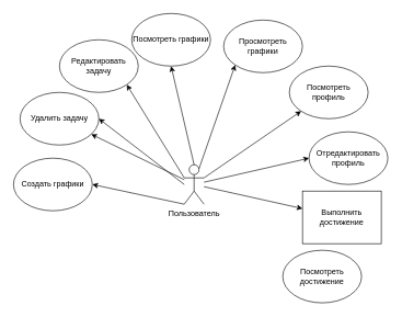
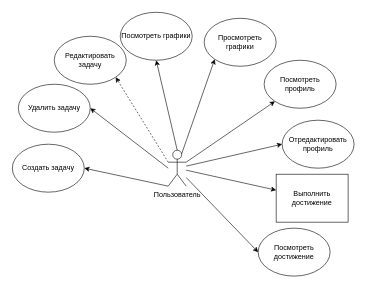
- <mxCell id="14" value="" style="endArrow=classic;html=1;rounded=0;exitX=0;exitY=0.333;exitDx=0;exitDy=0;exitPerimeter=0;entryX=1;entryY=1;entryDx=0;entryDy=0;" edge="1" parent="1" source="2" target="11"><mxGeometry width="50" height="50" relative="1" as="geometry"><mxPoint x="340" y="310" as="sourcePoint" /><mxPoint x="390" y="260" as="targetPoint" /></mxGeometry></mxCell>
+ <mxCell id="14" value="" style="endArrow=classic;html=1;rounded=0;exitX=0;exitY=0.333;exitDx=0;exitDy=0;exitPerimeter=0;entryX=1;entryY=1;entryDx=0;entryDy=0;dashed=1;" edge="1" parent="1" source="2" target="11"><mxGeometry width="50" height="50" relative="1" as="geometry"><mxPoint x="340" y="310" as="sourcePoint" /><mxPoint x="390" y="260" as="targetPoint" /></mxGeometry></mxCell>
- <mxCell id="10" value="" style="endArrow=classic;html=1;rounded=0;" parent="1" source="2" target="12" edge="1"><mxGeometry width="50" height="50" relative="1" as="geometry"><mxPoint x="420" y="300" as="sourcePoint" /><mxPoint x="470" y="250" as="targetPoint" /></mxGeometry></mxCell>
+ <mxCell id="10" value="" style="endArrow=classic;html=1;rounded=0;entryX=0;entryY=0.5;entryDx=0;entryDy=0;" parent="1" source="2" target="6" edge="1"><mxGeometry width="50" height="50" relative="1" as="geometry"><mxPoint x="420" y="300" as="sourcePoint" /><mxPoint x="470" y="250" as="targetPoint" /></mxGeometry></mxCell>
- <mxCell id="13" value="Создать графики" style="ellipse;whiteSpace=wrap;html=1;" vertex="1" parent="1"><mxGeometry x="20" y="240" width="120" height="80" as="geometry" /></mxCell>
+ <mxCell id="13" value="Создать задачу" style="ellipse;whiteSpace=wrap;html=1;" vertex="1" parent="1"><mxGeometry x="20" y="240" width="120" height="80" as="geometry" /></mxCell>
